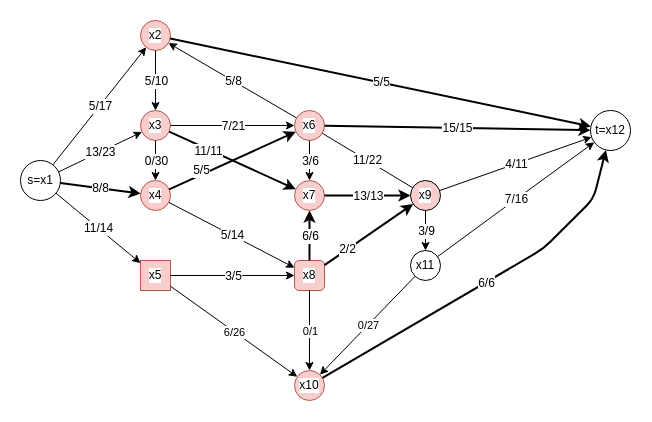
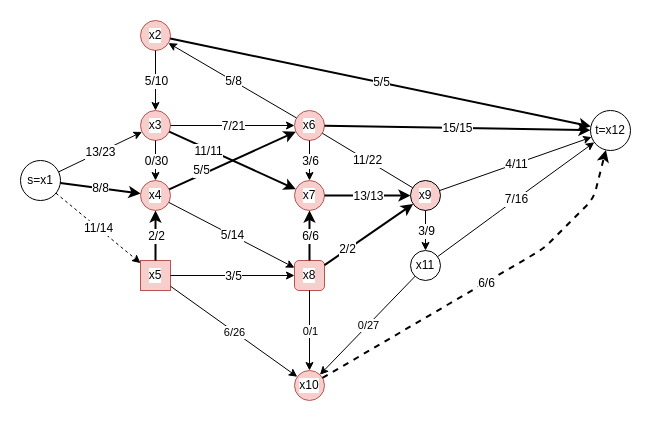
- <mxCell id="7" value="" style="endArrow=classic;html=1;fontSize=12;labelBackgroundColor=#ffffff;" parent="1" source="2" target="3" edge="1"><mxGeometry relative="1" as="geometry"><mxPoint x="80" y="170" as="sourcePoint" /><mxPoint x="120" y="200" as="targetPoint" /></mxGeometry></mxCell>
- <mxCell id="8" value="5/17" style="edgeLabel;resizable=0;html=1;align=center;verticalAlign=middle;fontSize=12;labelBackgroundColor=#ffffff;" parent="7" connectable="0" vertex="1"><mxGeometry relative="1" as="geometry" /></mxCell>
- <mxCell id="13" value="" style="endArrow=classic;html=1;fontSize=12;labelBackgroundColor=#ffffff;" parent="1" source="2" target="6" edge="1"><mxGeometry relative="1" as="geometry"><mxPoint x="0" y="200" as="sourcePoint" /><mxPoint x="100" y="200" as="targetPoint" /></mxGeometry></mxCell>
+ <mxCell id="13" value="" style="endArrow=classic;html=1;fontSize=12;labelBackgroundColor=#ffffff;dashed=1;" parent="1" source="2" target="6" edge="1"><mxGeometry relative="1" as="geometry"><mxPoint x="0" y="200" as="sourcePoint" /><mxPoint x="100" y="200" as="targetPoint" /></mxGeometry></mxCell>
+ <mxCell id="33" value="" style="endArrow=classic;html=1;fontSize=12;strokeWidth=2;labelBackgroundColor=#ffffff;" parent="1" source="6" target="5" edge="1"><mxGeometry relative="1" as="geometry"><mxPoint x="170" y="160" as="sourcePoint" /><mxPoint x="270" y="160" as="targetPoint" /></mxGeometry></mxCell>
+ <mxCell id="34" value="2/2" style="edgeLabel;resizable=0;html=1;align=center;verticalAlign=middle;fontSize=12;labelBackgroundColor=#ffffff;" parent="33" connectable="0" vertex="1"><mxGeometry relative="1" as="geometry" /></mxCell>
- <mxCell id="62" value="" style="endArrow=classic;html=1;labelBackgroundColor=#ffffff;strokeWidth=2;" parent="1" source="37" target="17" edge="1"><mxGeometry relative="1" as="geometry"><mxPoint x="344.13" y="394.231" as="sourcePoint" /><mxPoint x="619.995" y="155.77" as="targetPoint" /><Array as="points"><mxPoint x="543.04" y="248.11" /><mxPoint x="593.04" y="198.11" /></Array></mxGeometry></mxCell>
+ <mxCell id="62" value="" style="endArrow=classic;html=1;labelBackgroundColor=#ffffff;strokeWidth=2;dashed=1;" parent="1" source="37" target="17" edge="1"><mxGeometry relative="1" as="geometry"><mxPoint x="344.13" y="394.231" as="sourcePoint" /><mxPoint x="619.995" y="155.77" as="targetPoint" /><Array as="points"><mxPoint x="543.04" y="248.11" /><mxPoint x="593.04" y="198.11" /></Array></mxGeometry></mxCell>
